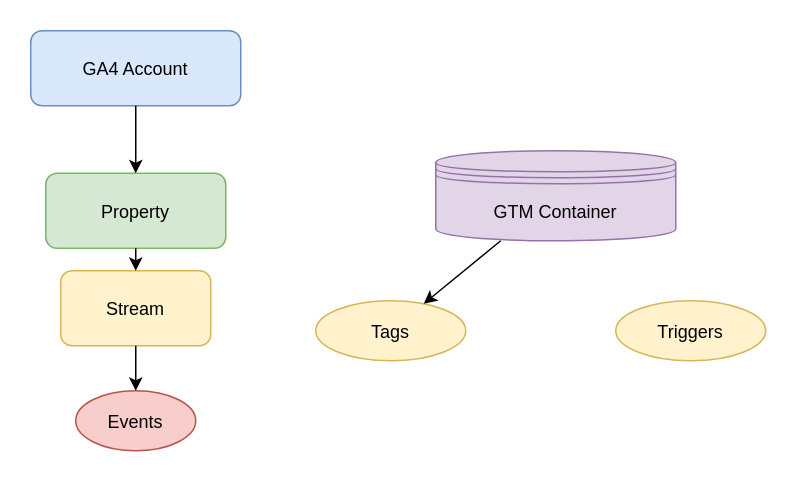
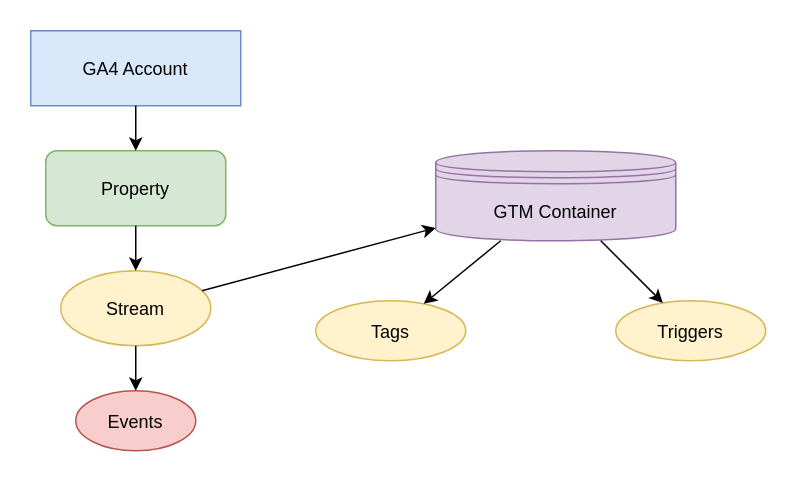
- <mxCell id="2" value="GA4 Account" style="rounded=1;fillColor=#dae8fc;strokeColor=#6c8ebf;" parent="1" vertex="1"><mxGeometry x="20" y="20" width="140" height="50" as="geometry" /></mxCell>
+ <mxCell id="2" value="GA4 Account" style="fillColor=#dae8fc;strokeColor=#6c8ebf;rounded=0;" parent="1" vertex="1"><mxGeometry x="20" y="20" width="140" height="50" as="geometry" /></mxCell>
- <mxCell id="3" value="Property" style="rounded=1;fillColor=#d5e8d4;strokeColor=#82b366;" parent="1" vertex="1"><mxGeometry x="30" y="115" width="120" height="50" as="geometry" /></mxCell>
+ <mxCell id="3" value="Property" style="rounded=1;fillColor=#d5e8d4;strokeColor=#82b366;" parent="1" vertex="1"><mxGeometry x="30" y="100" width="120" height="50" as="geometry" /></mxCell>
+ <mxCell id="12" parent="1" source="4" target="6" edge="1"><mxGeometry relative="1" as="geometry" /></mxCell>
+ <mxCell id="14" parent="1" source="6" target="8" edge="1"><mxGeometry relative="1" as="geometry" /></mxCell>
- <mxCell id="4" value="Stream" style="rounded=1;fillColor=#fff2cc;strokeColor=#d6b656;" parent="1" vertex="1"><mxGeometry x="40" y="180" width="100" height="50" as="geometry" /></mxCell>
+ <mxCell id="4" value="Stream" style="ellipse;fillColor=#fff2cc;strokeColor=#d6b656;" parent="1" vertex="1"><mxGeometry x="40" y="180" width="100" height="50" as="geometry" /></mxCell>
